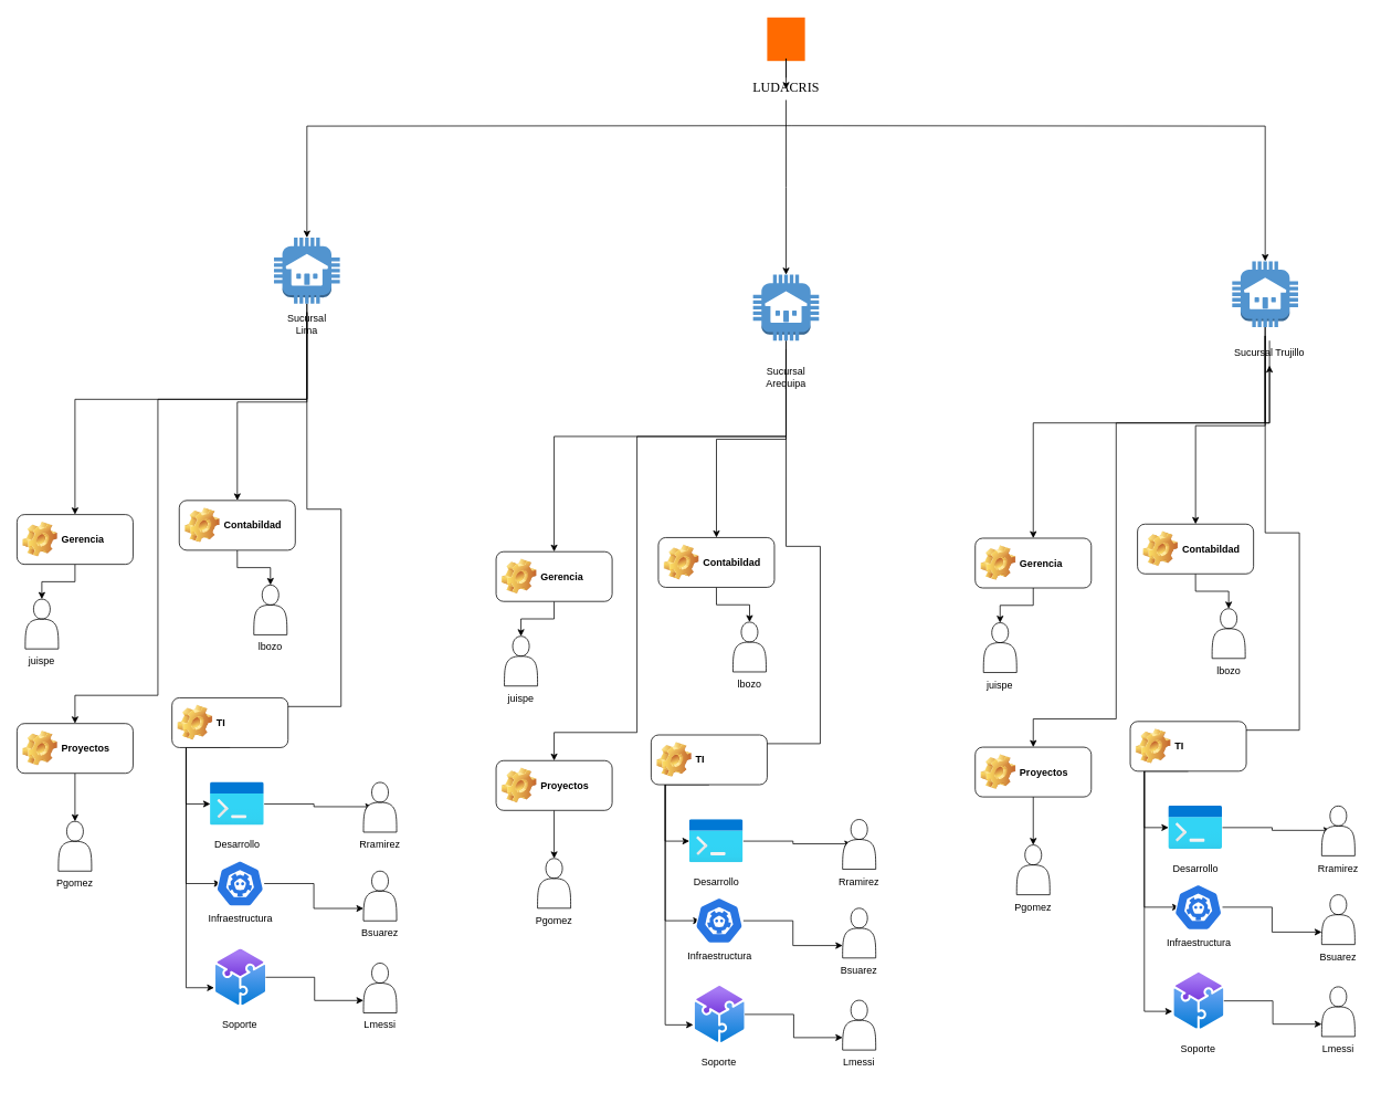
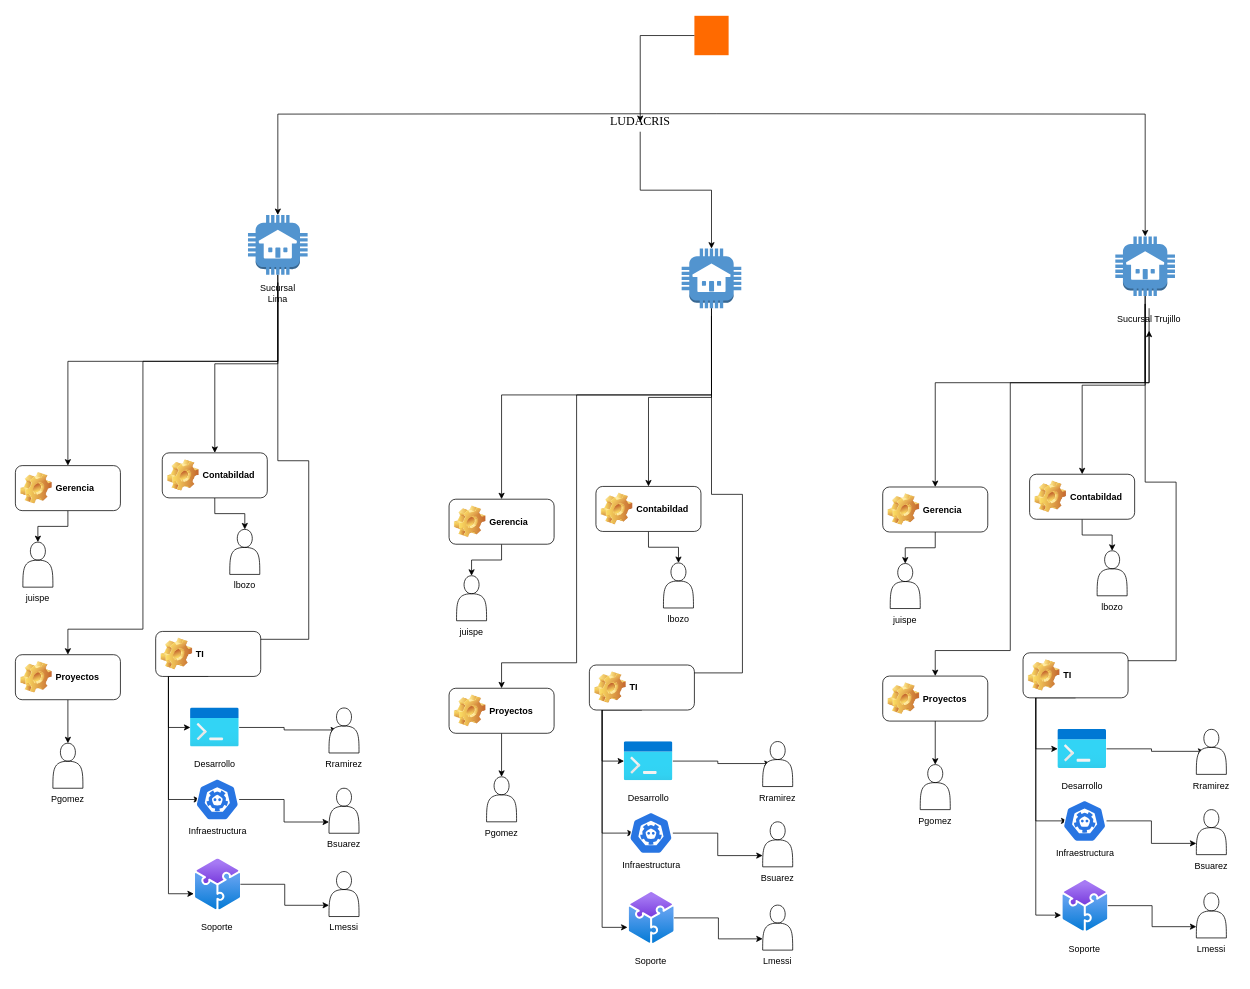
- <mxCell id="117" value="&lt;span id=&quot;docs-internal-guid-813e03e5-7fff-a218-7756-0bc758e26f21&quot;&gt;&lt;span style=&quot;font-size: 12pt; font-family: &amp;quot;Times New Roman&amp;quot;, serif; color: rgb(0, 0, 0); background-color: transparent; font-variant-numeric: normal; font-variant-east-asian: normal; font-variant-alternates: normal; font-variant-position: normal; font-variant-emoji: normal; vertical-align: baseline; white-space-collapse: preserve;&quot;&gt;LUDACRIS&lt;/span&gt;&lt;/span&gt;" style="text;html=1;align=center;verticalAlign=middle;whiteSpace=wrap;rounded=0;" vertex="1" parent="1"><mxGeometry x="917.75" y="90" width="60" height="30" as="geometry" /></mxCell>
+ <mxCell id="117" value="&lt;span id=&quot;docs-internal-guid-813e03e5-7fff-a218-7756-0bc758e26f21&quot;&gt;&lt;span style=&quot;font-size: 12pt; font-family: &amp;quot;Times New Roman&amp;quot;, serif; color: rgb(0, 0, 0); background-color: transparent; font-variant-numeric: normal; font-variant-east-asian: normal; font-variant-alternates: normal; font-variant-position: normal; font-variant-emoji: normal; vertical-align: baseline; white-space-collapse: preserve;&quot;&gt;LUDACRIS&lt;/span&gt;&lt;/span&gt;" style="text;html=1;align=center;verticalAlign=middle;whiteSpace=wrap;rounded=0;" vertex="1" parent="1"><mxGeometry x="822.75" y="145" width="60" height="30" as="geometry" /></mxCell>
- <mxCell id="12" value="Sucursal Arequipa" style="text;html=1;align=center;verticalAlign=middle;whiteSpace=wrap;rounded=0;" vertex="1" parent="1"><mxGeometry x="902.75" y="440.25" width="90" height="30" as="geometry" /></mxCell>
